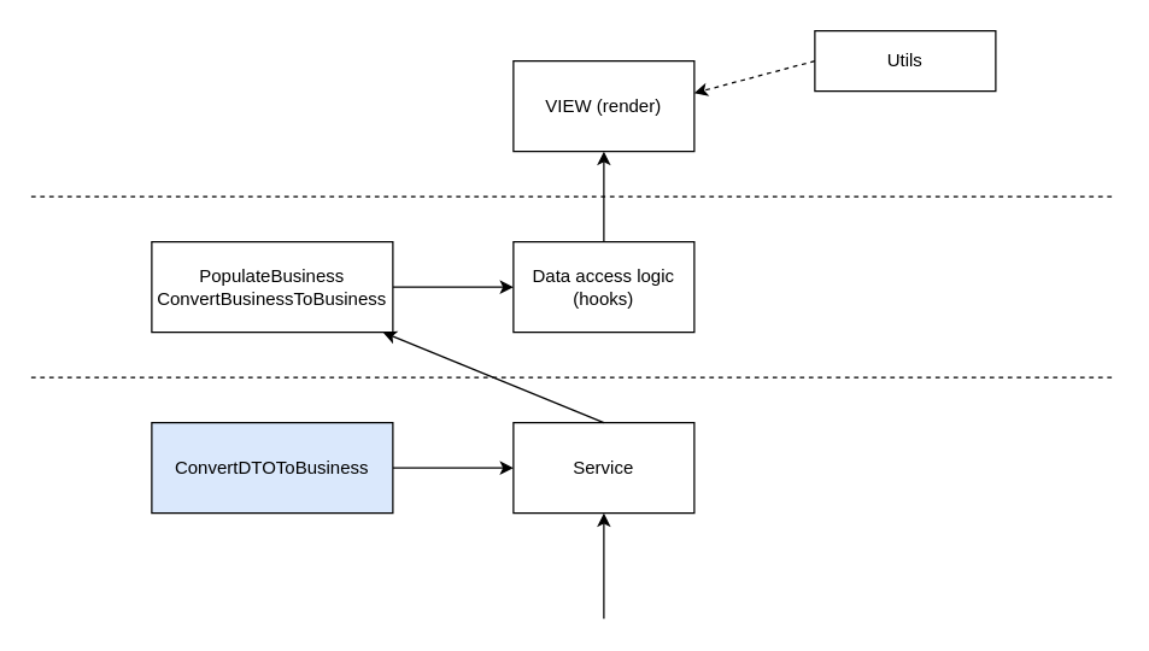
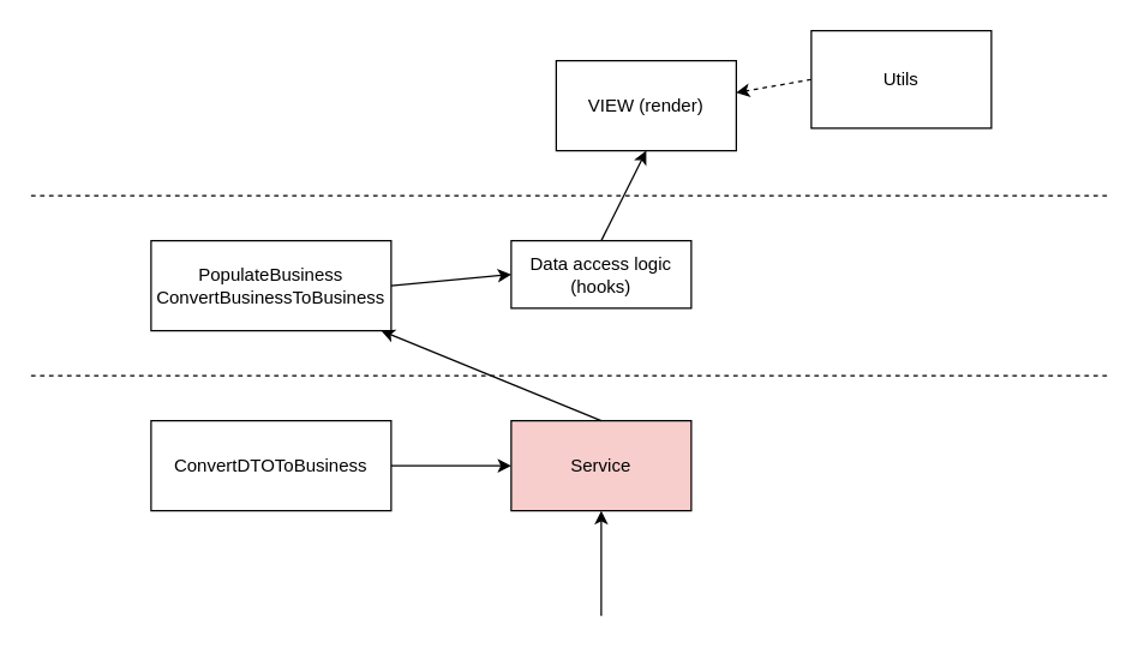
- <mxCell id="14" value="Utils" style="html=1;whiteSpace=wrap;" parent="1" vertex="1"><mxGeometry x="540" y="20" width="120" height="40" as="geometry" /></mxCell>
+ <mxCell id="14" value="Utils" style="html=1;whiteSpace=wrap;" parent="1" vertex="1"><mxGeometry x="540" y="20" width="120" height="65" as="geometry" /></mxCell>
- <mxCell id="6" value="VIEW (render)" style="html=1;whiteSpace=wrap;" parent="1" vertex="1"><mxGeometry x="340" y="40" width="120" height="60" as="geometry" /></mxCell>
+ <mxCell id="6" value="VIEW (render)" style="html=1;whiteSpace=wrap;" parent="1" vertex="1"><mxGeometry x="370" y="40" width="120" height="60" as="geometry" /></mxCell>
- <mxCell id="5" value="Data access logic (hooks)" style="html=1;whiteSpace=wrap;" parent="1" vertex="1"><mxGeometry x="340" y="160" width="120" height="60" as="geometry" /></mxCell>
+ <mxCell id="5" value="Data access logic (hooks)" style="html=1;whiteSpace=wrap;" parent="1" vertex="1"><mxGeometry x="340" y="160" width="120" height="45" as="geometry" /></mxCell>
- <mxCell id="9" value="ConvertDTOToBusiness" style="html=1;whiteSpace=wrap;fillColor=#dae8fc;" parent="1" vertex="1"><mxGeometry x="100" y="280" width="160" height="60" as="geometry" /></mxCell>
+ <mxCell id="9" value="ConvertDTOToBusiness" style="html=1;whiteSpace=wrap;" parent="1" vertex="1"><mxGeometry x="100" y="280" width="160" height="60" as="geometry" /></mxCell>
- <mxCell id="4" value="Service" style="html=1;whiteSpace=wrap;" parent="1" vertex="1"><mxGeometry x="340" y="280" width="120" height="60" as="geometry" /></mxCell>
+ <mxCell id="4" value="Service" style="html=1;whiteSpace=wrap;fillColor=#f8cecc;" parent="1" vertex="1"><mxGeometry x="340" y="280" width="120" height="60" as="geometry" /></mxCell>
